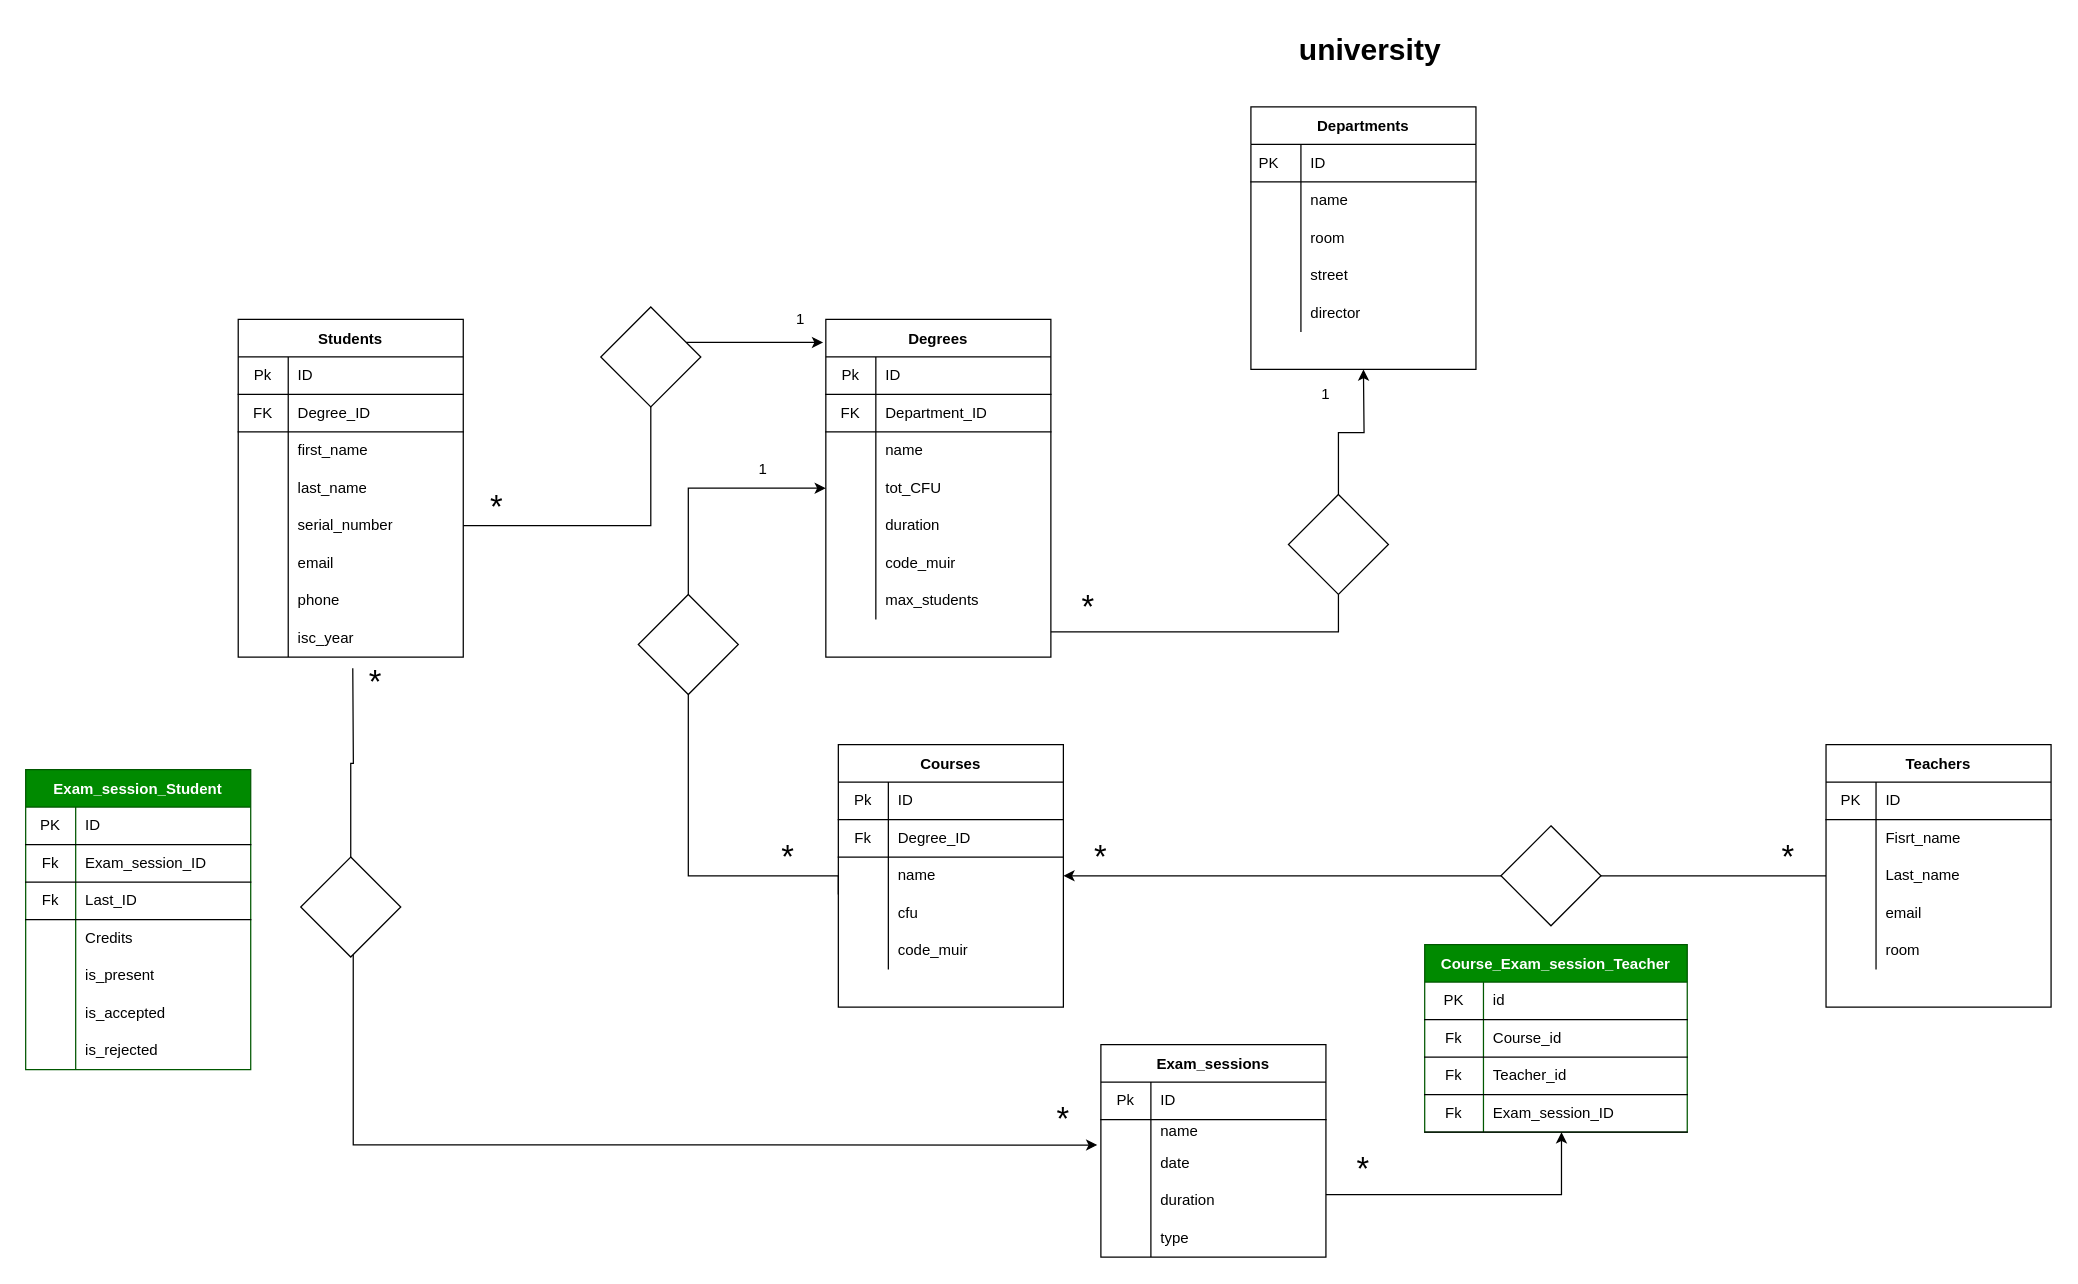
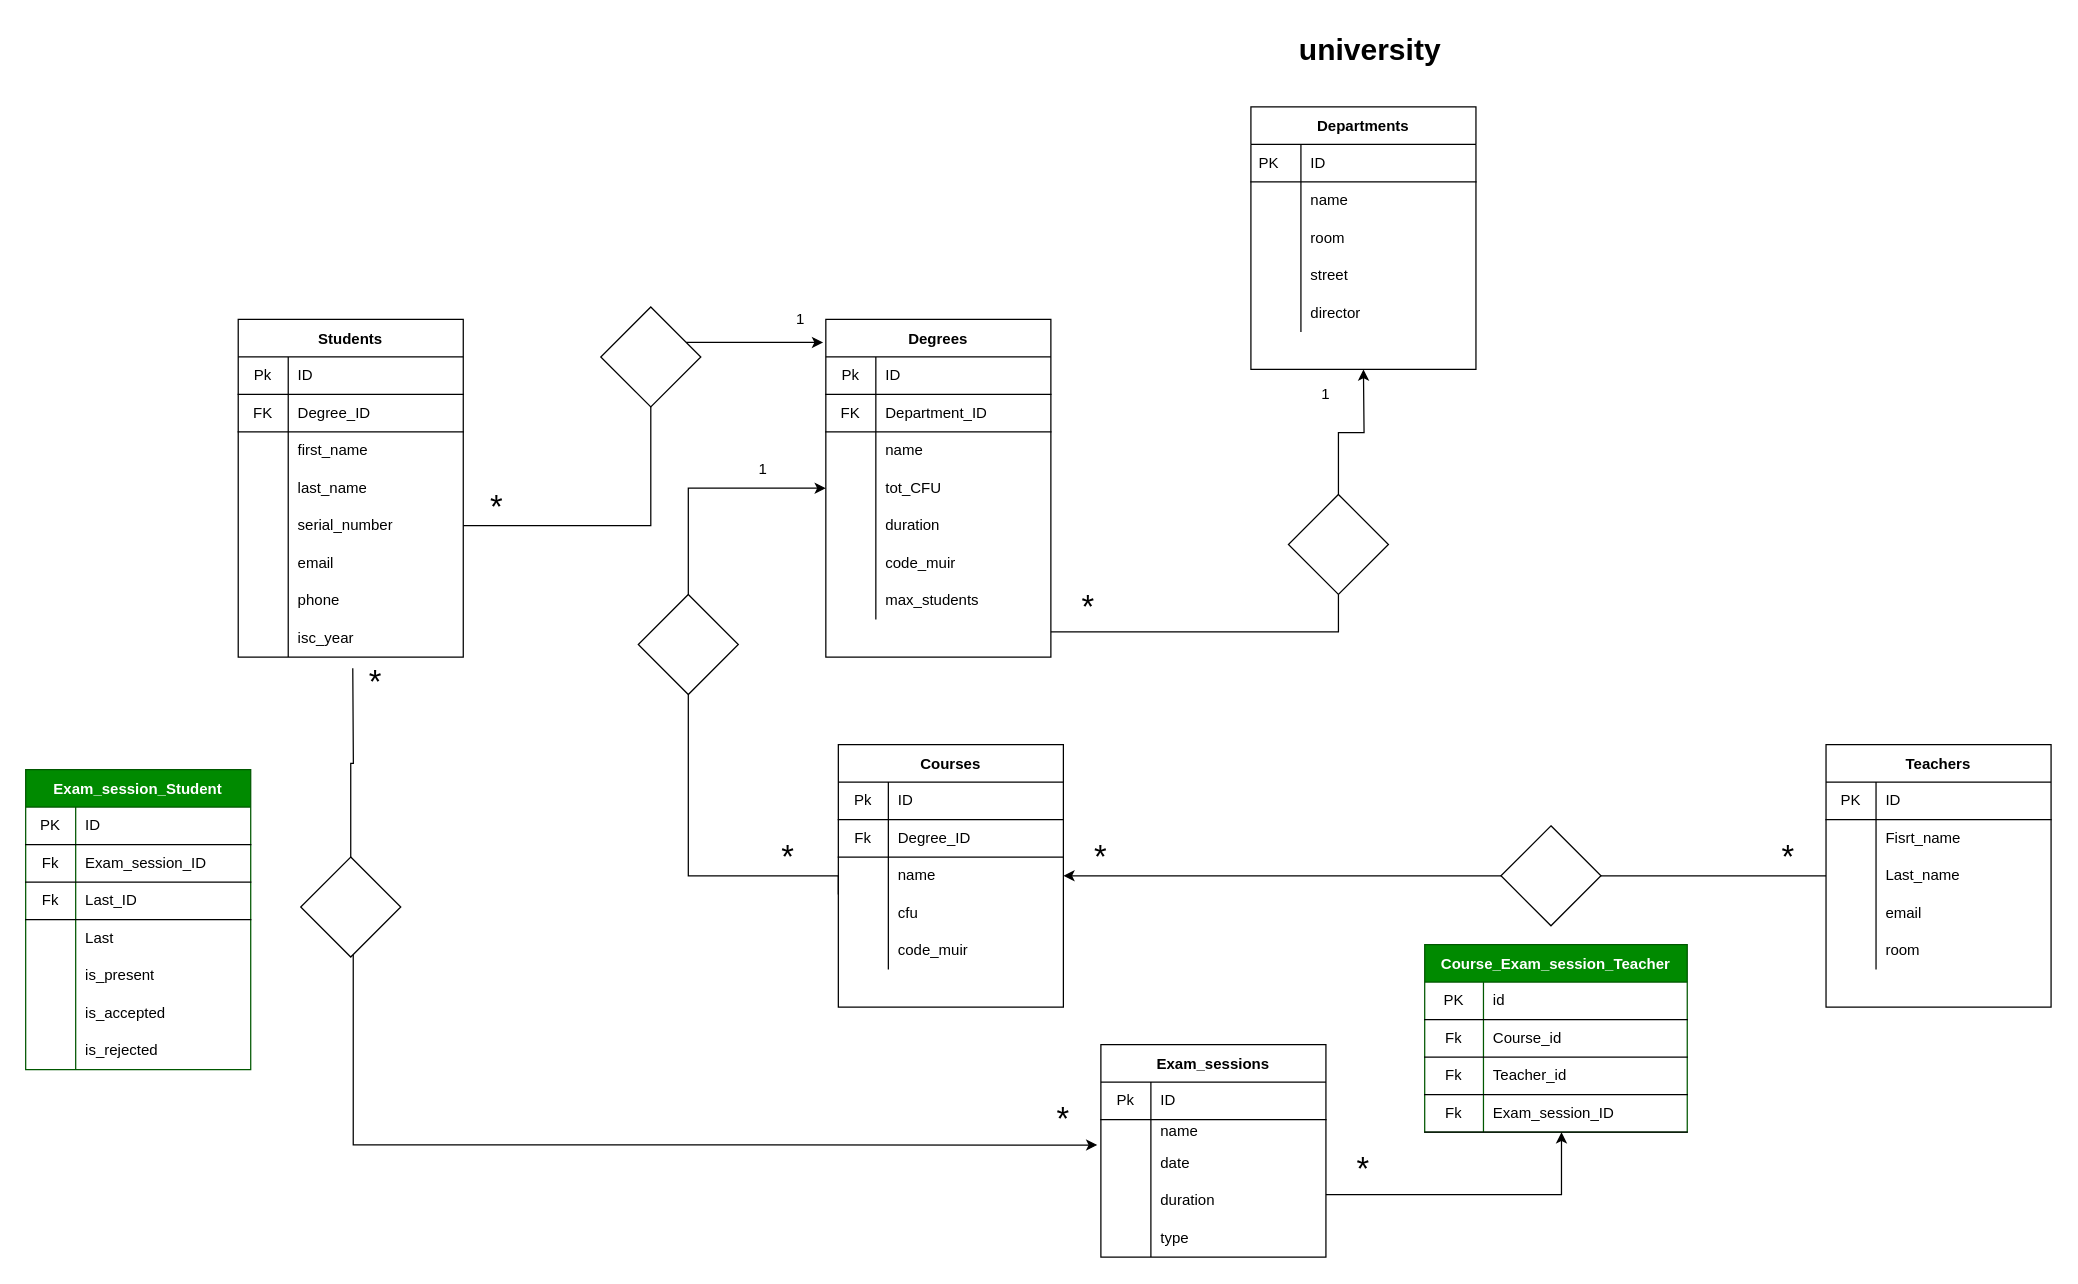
- <mxCell id="161" value="Credits" style="shape=partialRectangle;html=1;whiteSpace=wrap;connectable=0;fillColor=none;top=0;left=0;bottom=0;right=0;align=left;spacingLeft=6;overflow=hidden;" parent="159" vertex="1"><mxGeometry x="40" width="140" height="30" as="geometry" /></mxCell>
+ <mxCell id="161" value="Last" style="shape=partialRectangle;html=1;whiteSpace=wrap;connectable=0;fillColor=none;top=0;left=0;bottom=0;right=0;align=left;spacingLeft=6;overflow=hidden;" parent="159" vertex="1"><mxGeometry x="40" width="140" height="30" as="geometry" /></mxCell>
